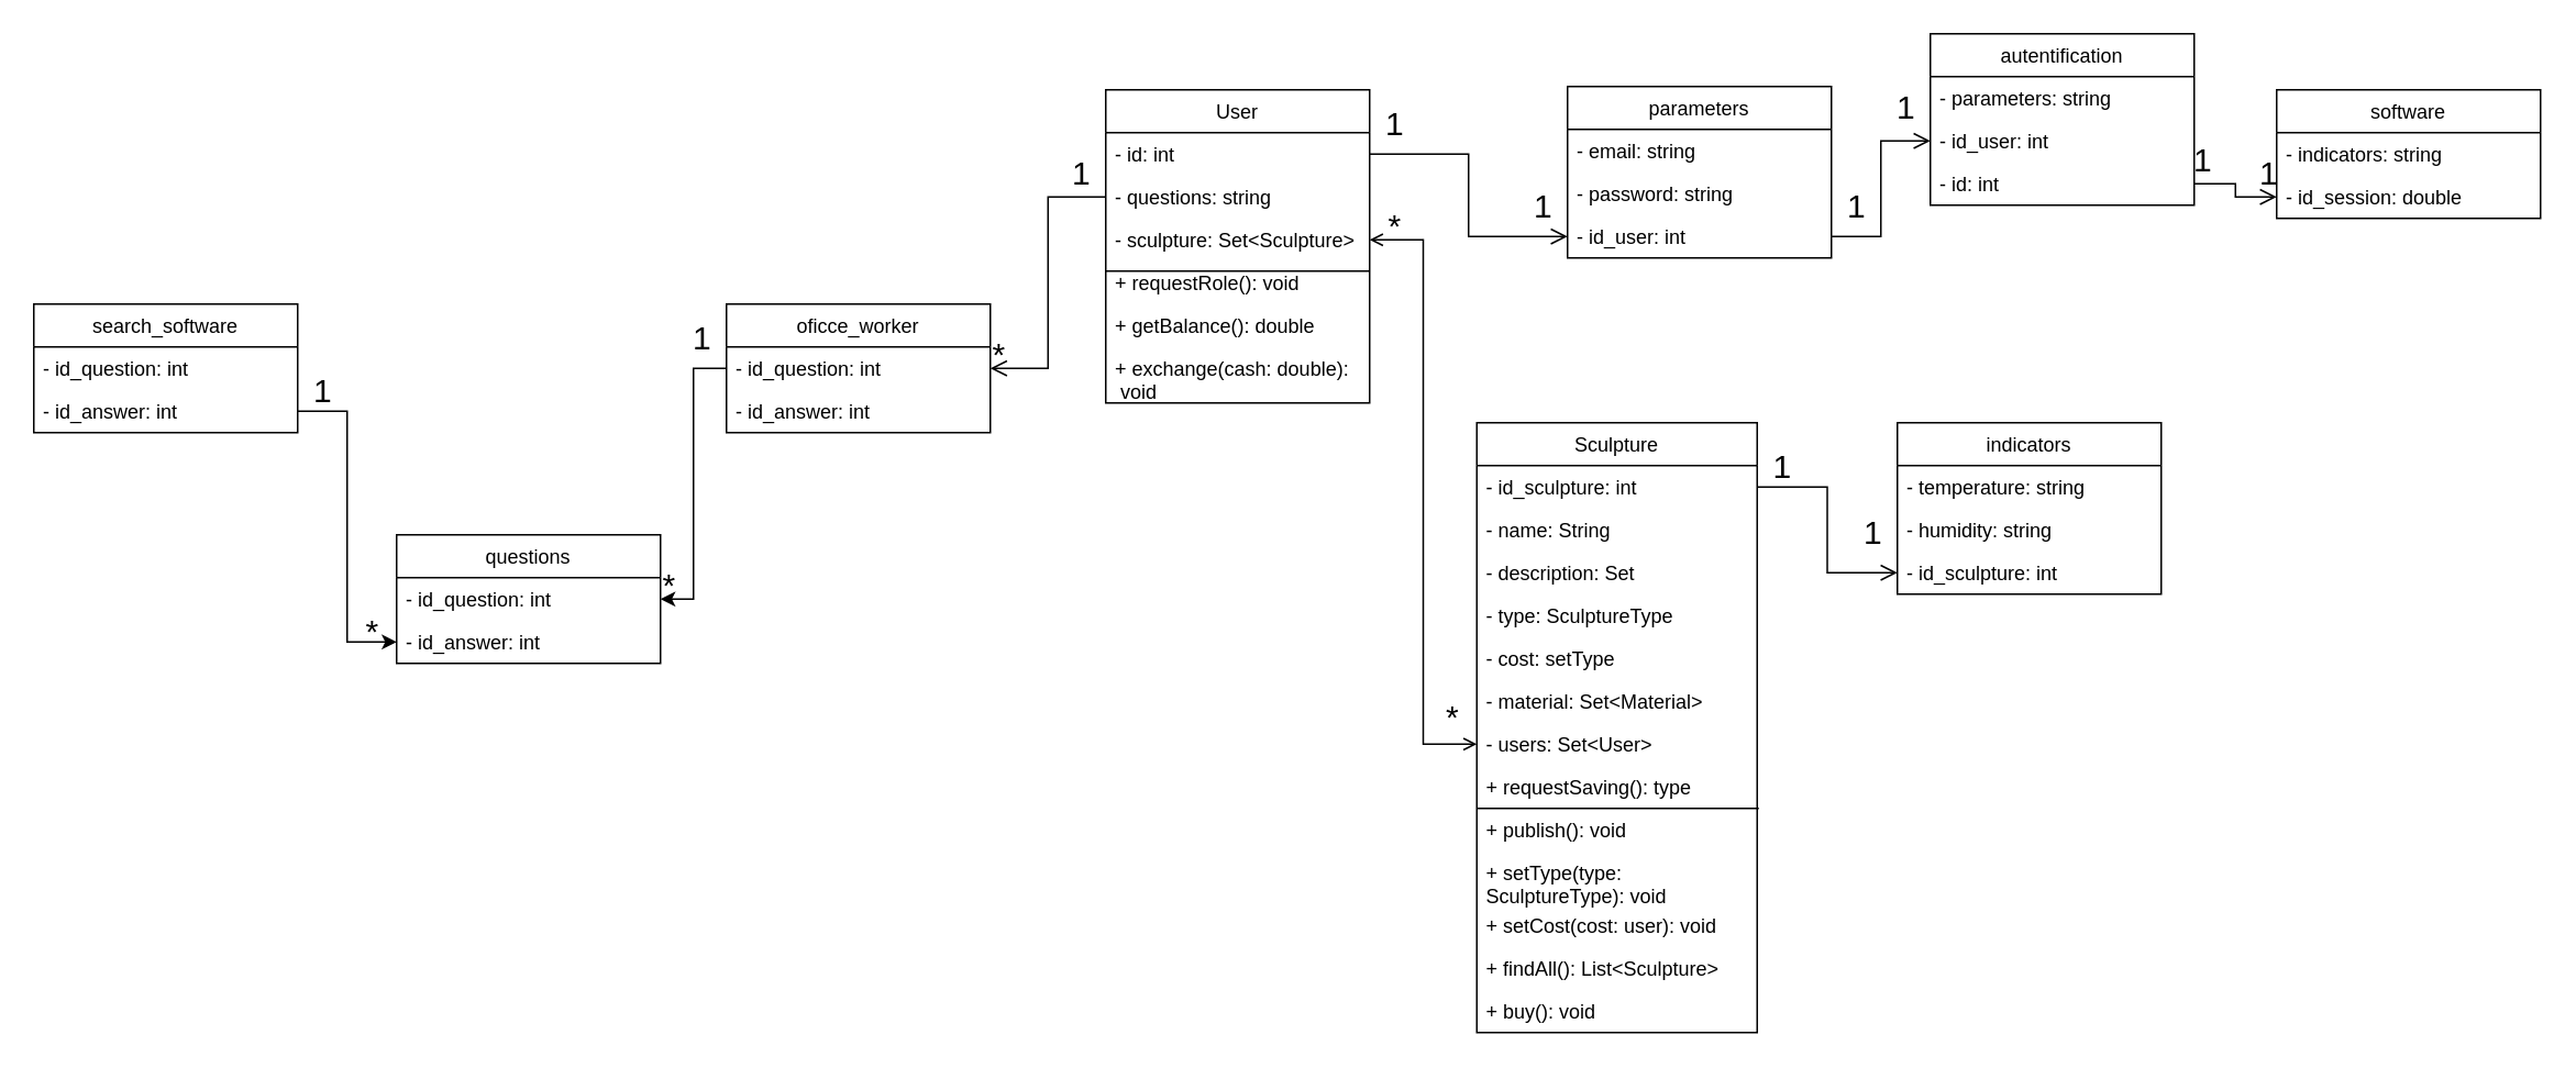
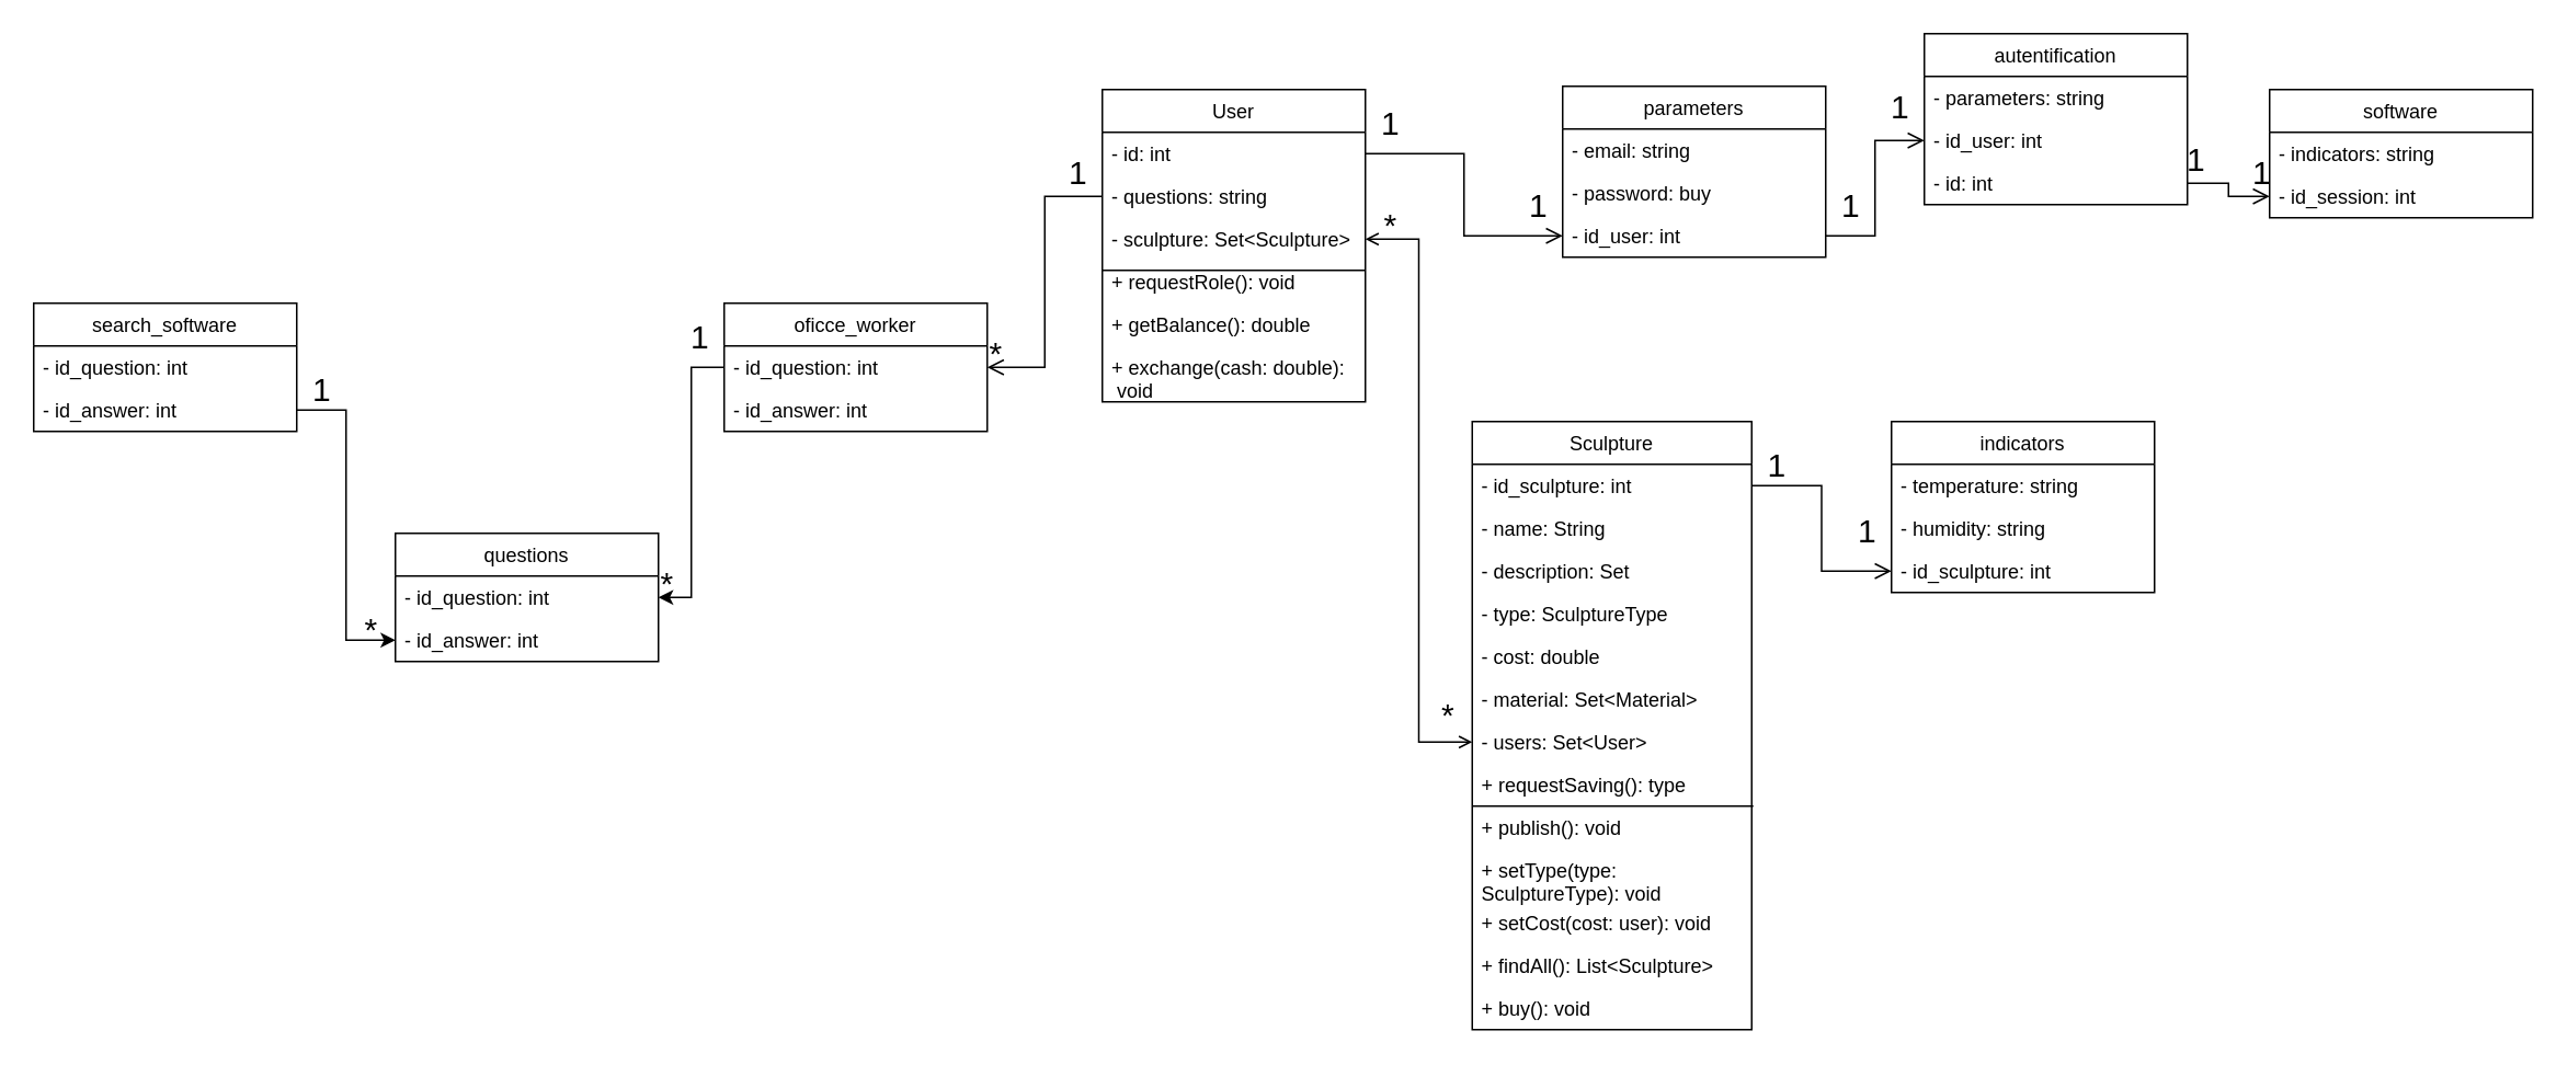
- <mxCell id="50" value="- password: string" style="text;strokeColor=none;fillColor=none;align=left;verticalAlign=top;spacingLeft=4;spacingRight=4;overflow=hidden;rotatable=0;points=[[0,0.5],[1,0.5]];portConstraint=eastwest;" vertex="1" parent="48"><mxGeometry y="52" width="160" height="26" as="geometry" /></mxCell>
+ <mxCell id="50" value="- password: buy" style="text;strokeColor=none;fillColor=none;align=left;verticalAlign=top;spacingLeft=4;spacingRight=4;overflow=hidden;rotatable=0;points=[[0,0.5],[1,0.5]];portConstraint=eastwest;" vertex="1" parent="48"><mxGeometry y="52" width="160" height="26" as="geometry" /></mxCell>
- <mxCell id="58" value="- id_session: double" style="text;strokeColor=none;fillColor=none;align=left;verticalAlign=top;spacingLeft=4;spacingRight=4;overflow=hidden;rotatable=0;points=[[0,0.5],[1,0.5]];portConstraint=eastwest;" vertex="1" parent="56"><mxGeometry y="52" width="160" height="26" as="geometry" /></mxCell>
+ <mxCell id="58" value="- id_session: int" style="text;strokeColor=none;fillColor=none;align=left;verticalAlign=top;spacingLeft=4;spacingRight=4;overflow=hidden;rotatable=0;points=[[0,0.5],[1,0.5]];portConstraint=eastwest;" vertex="1" parent="56"><mxGeometry y="52" width="160" height="26" as="geometry" /></mxCell>
- <mxCell id="18" value="- cost: setType" style="text;strokeColor=none;fillColor=none;align=left;verticalAlign=top;spacingLeft=4;spacingRight=4;overflow=hidden;rotatable=0;points=[[0,0.5],[1,0.5]];portConstraint=eastwest;" parent="13" vertex="1"><mxGeometry y="130" width="170" height="26" as="geometry" /></mxCell>
+ <mxCell id="18" value="- cost: double" style="text;strokeColor=none;fillColor=none;align=left;verticalAlign=top;spacingLeft=4;spacingRight=4;overflow=hidden;rotatable=0;points=[[0,0.5],[1,0.5]];portConstraint=eastwest;" parent="13" vertex="1"><mxGeometry y="130" width="170" height="26" as="geometry" /></mxCell>
